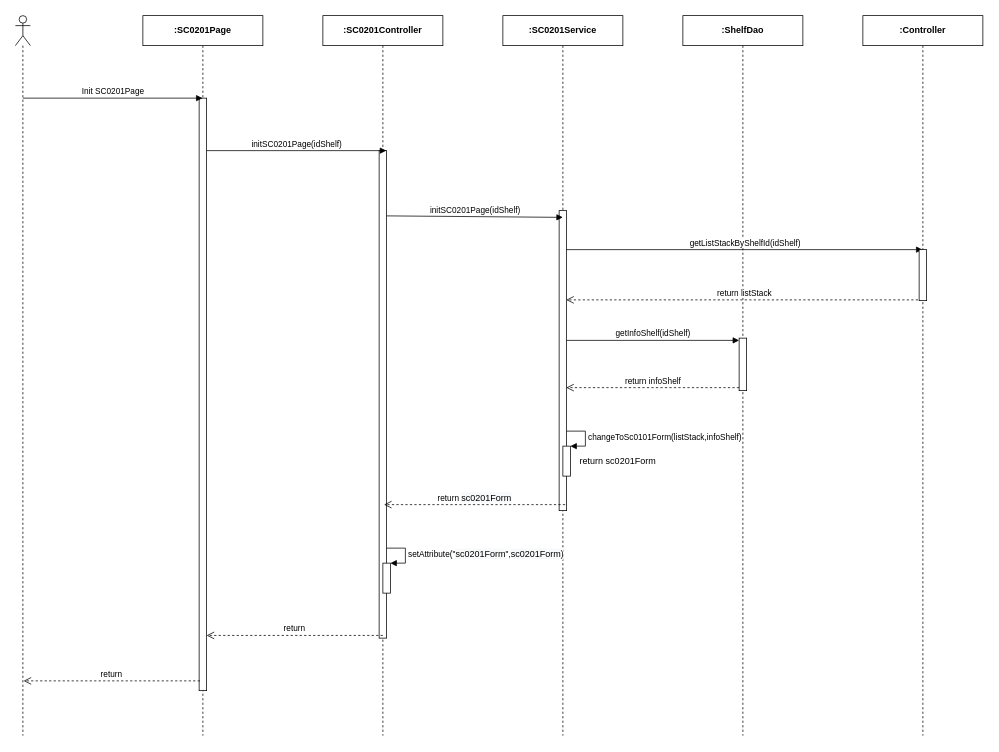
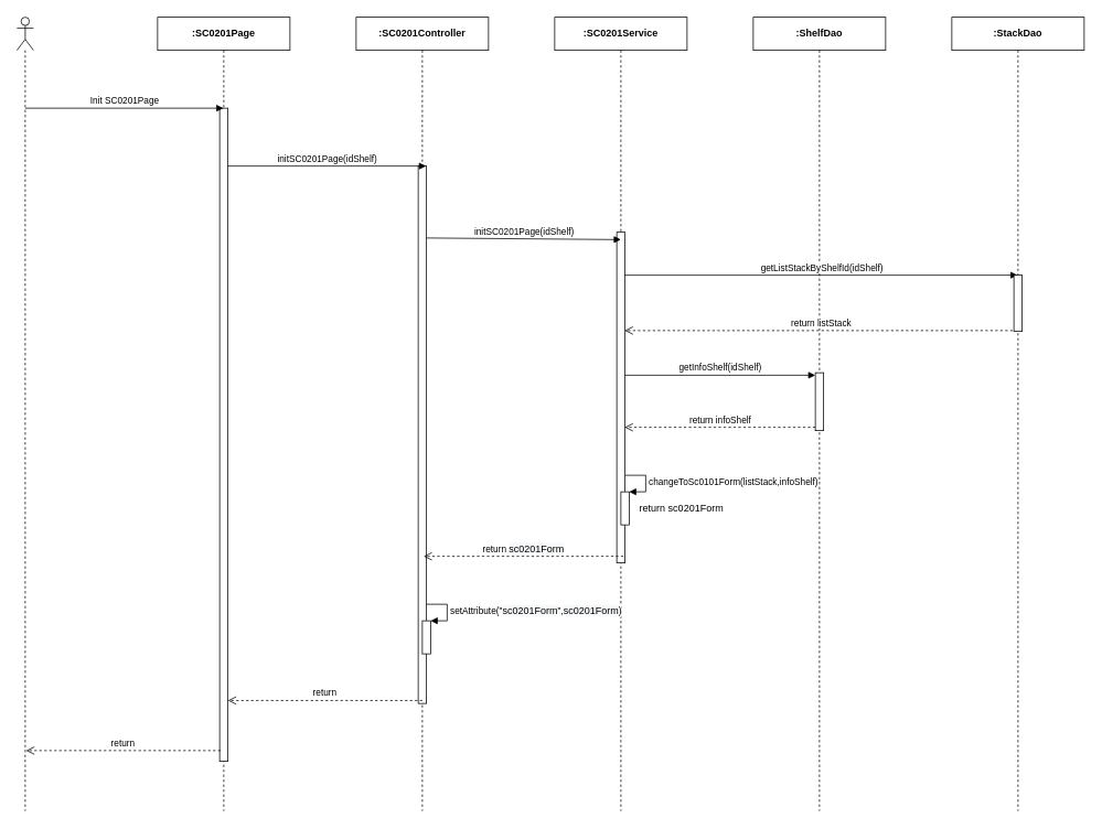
- <mxCell id="26" value="&lt;b&gt;:Controller&lt;/b&gt;" style="shape=umlLifeline;perimeter=lifelinePerimeter;whiteSpace=wrap;html=1;container=1;collapsible=0;recursiveResize=0;outlineConnect=0;" parent="1" vertex="1"><mxGeometry x="1150" y="20" width="160" height="960" as="geometry" /></mxCell>
+ <mxCell id="26" value="&lt;b&gt;:StackDao&lt;/b&gt;" style="shape=umlLifeline;perimeter=lifelinePerimeter;whiteSpace=wrap;html=1;container=1;collapsible=0;recursiveResize=0;outlineConnect=0;" parent="1" vertex="1"><mxGeometry x="1150" y="20" width="160" height="960" as="geometry" /></mxCell>
